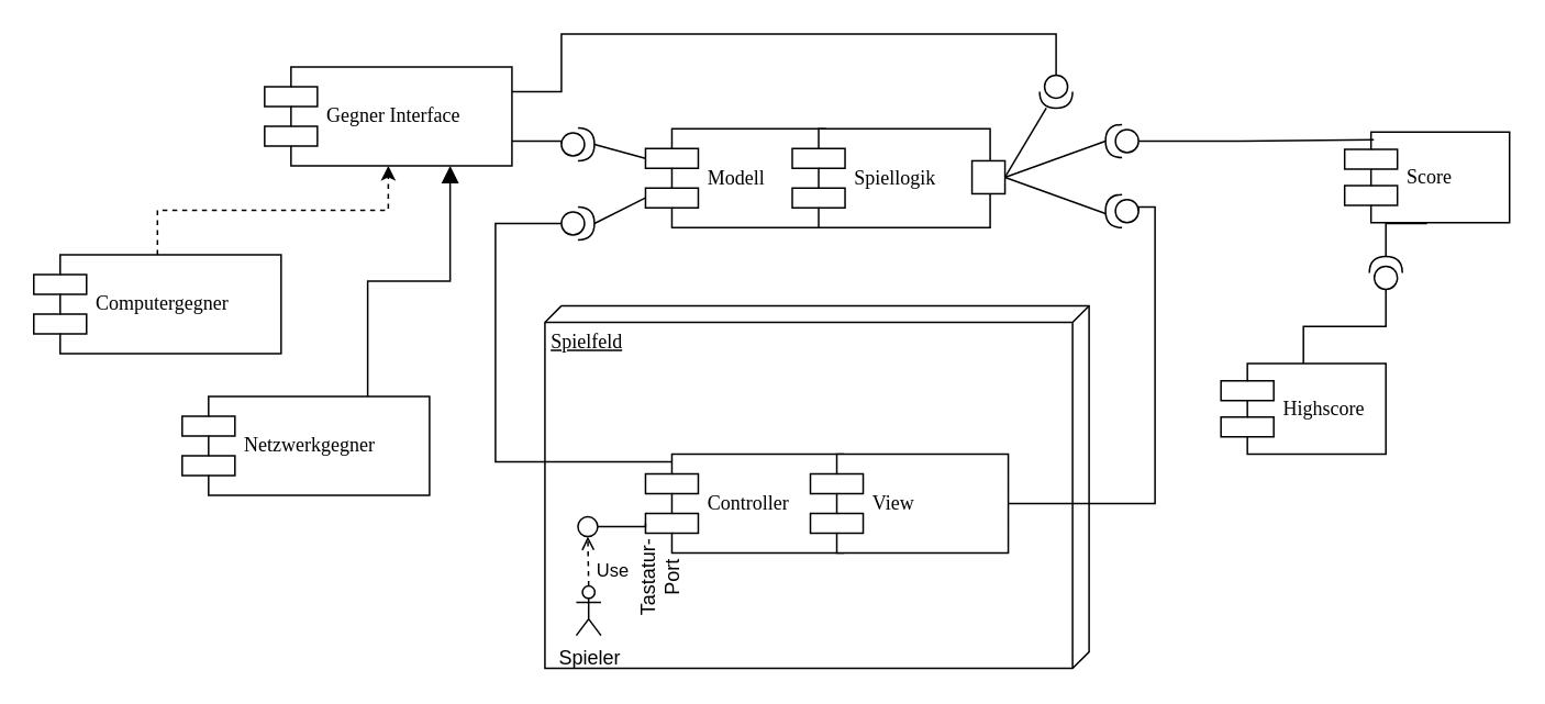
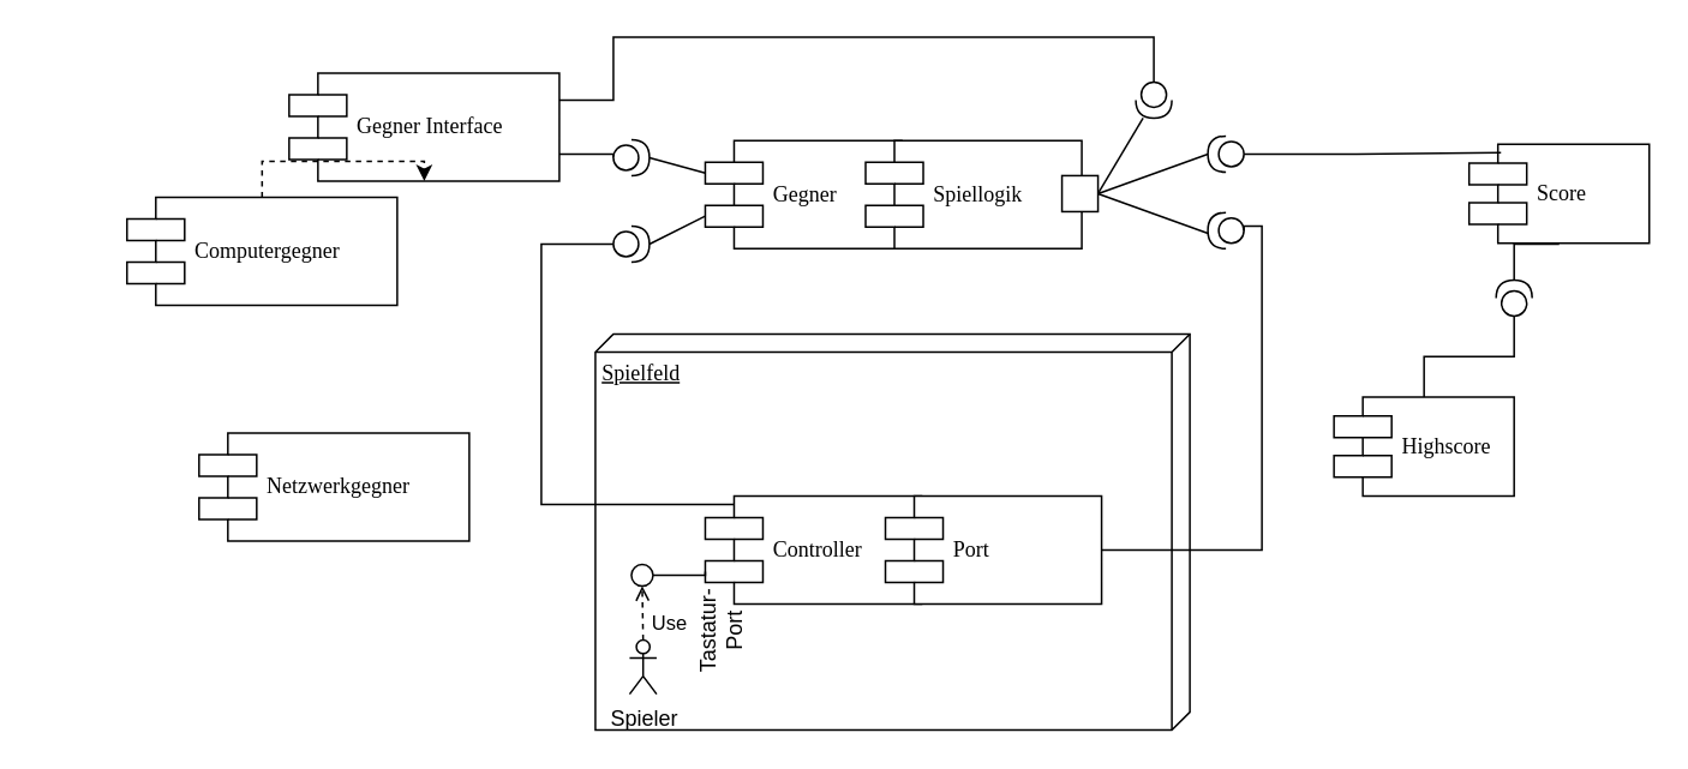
- <mxCell id="18" value="Modell" style="shape=component;align=left;spacingLeft=36;rounded=0;shadow=0;comic=0;labelBackgroundColor=none;strokeWidth=1;fontFamily=Verdana;fontSize=12;html=1;" parent="1" vertex="1"><mxGeometry x="391" y="77.5" width="109" height="60" as="geometry" /></mxCell>
+ <mxCell id="18" value="Gegner" style="shape=component;align=left;spacingLeft=36;rounded=0;shadow=0;comic=0;labelBackgroundColor=none;strokeWidth=1;fontFamily=Verdana;fontSize=12;html=1;" parent="1" vertex="1"><mxGeometry x="391" y="77.5" width="109" height="60" as="geometry" /></mxCell>
- <mxCell id="39" style="edgeStyle=orthogonalEdgeStyle;rounded=0;orthogonalLoop=1;jettySize=auto;html=1;entryX=0.75;entryY=0;entryDx=0;entryDy=0;endArrow=none;endFill=0;exitX=0.75;exitY=1;exitDx=0;exitDy=0;startArrow=block;startFill=1;strokeWidth=1;endSize=8;startSize=8;" parent="1" source="6" target="26" edge="1"><mxGeometry relative="1" as="geometry" /></mxCell>
- <mxCell id="38" value="Computergegner" style="shape=component;align=left;spacingLeft=36;rounded=0;shadow=0;comic=0;labelBackgroundColor=none;strokeWidth=1;fontFamily=Verdana;fontSize=12;html=1;" parent="1" vertex="1"><mxGeometry x="20" y="154" width="150" height="60" as="geometry" /></mxCell>
+ <mxCell id="38" value="Computergegner" style="shape=component;align=left;spacingLeft=36;rounded=0;shadow=0;comic=0;labelBackgroundColor=none;strokeWidth=1;fontFamily=Verdana;fontSize=12;html=1;" parent="1" vertex="1"><mxGeometry x="70" y="109" width="150" height="60" as="geometry" /></mxCell>
- <mxCell id="4" value="View" style="shape=component;align=left;spacingLeft=36;rounded=0;shadow=0;comic=0;labelBackgroundColor=none;strokeWidth=1;fontFamily=Verdana;fontSize=12;html=1;" parent="1" vertex="1"><mxGeometry x="491" y="275" width="120" height="60" as="geometry" /></mxCell>
+ <mxCell id="4" value="Port" style="shape=component;align=left;spacingLeft=36;rounded=0;shadow=0;comic=0;labelBackgroundColor=none;strokeWidth=1;fontFamily=Verdana;fontSize=12;html=1;" parent="1" vertex="1"><mxGeometry x="491" y="275" width="120" height="60" as="geometry" /></mxCell>
